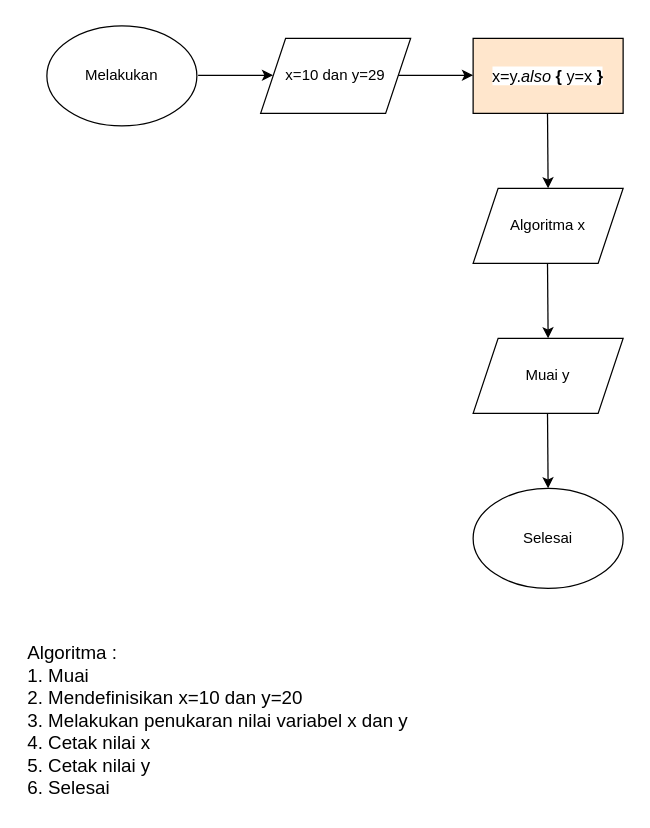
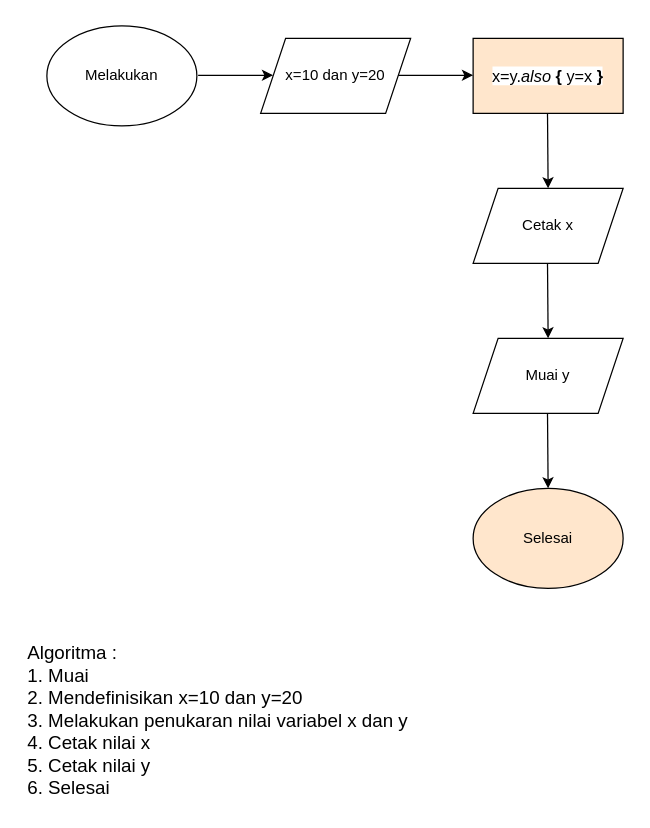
- <mxCell id="13" value="&lt;span&gt;x=10 dan y=29&lt;/span&gt;" style="shape=parallelogram;perimeter=parallelogramPerimeter;whiteSpace=wrap;html=1;fixedSize=1;" vertex="1" parent="1"><mxGeometry x="208" y="30" width="120" height="60" as="geometry" /></mxCell>
+ <mxCell id="13" value="&lt;span&gt;x=10 dan y=20&lt;/span&gt;" style="shape=parallelogram;perimeter=parallelogramPerimeter;whiteSpace=wrap;html=1;fixedSize=1;" vertex="1" parent="1"><mxGeometry x="208" y="30" width="120" height="60" as="geometry" /></mxCell>
- <mxCell id="7" value="Algoritma x" style="shape=parallelogram;perimeter=parallelogramPerimeter;whiteSpace=wrap;html=1;fixedSize=1;" parent="1" vertex="1"><mxGeometry x="378" y="150" width="120" height="60" as="geometry" /></mxCell>
+ <mxCell id="7" value="Cetak x" style="shape=parallelogram;perimeter=parallelogramPerimeter;whiteSpace=wrap;html=1;fixedSize=1;" parent="1" vertex="1"><mxGeometry x="378" y="150" width="120" height="60" as="geometry" /></mxCell>
- <mxCell id="11" value="Selesai" style="ellipse;whiteSpace=wrap;html=1;" parent="1" vertex="1"><mxGeometry x="378" y="390" width="120" height="80" as="geometry" /></mxCell>
+ <mxCell id="11" value="Selesai" style="ellipse;whiteSpace=wrap;html=1;fillColor=#ffe6cc;" parent="1" vertex="1"><mxGeometry x="378" y="390" width="120" height="80" as="geometry" /></mxCell>
